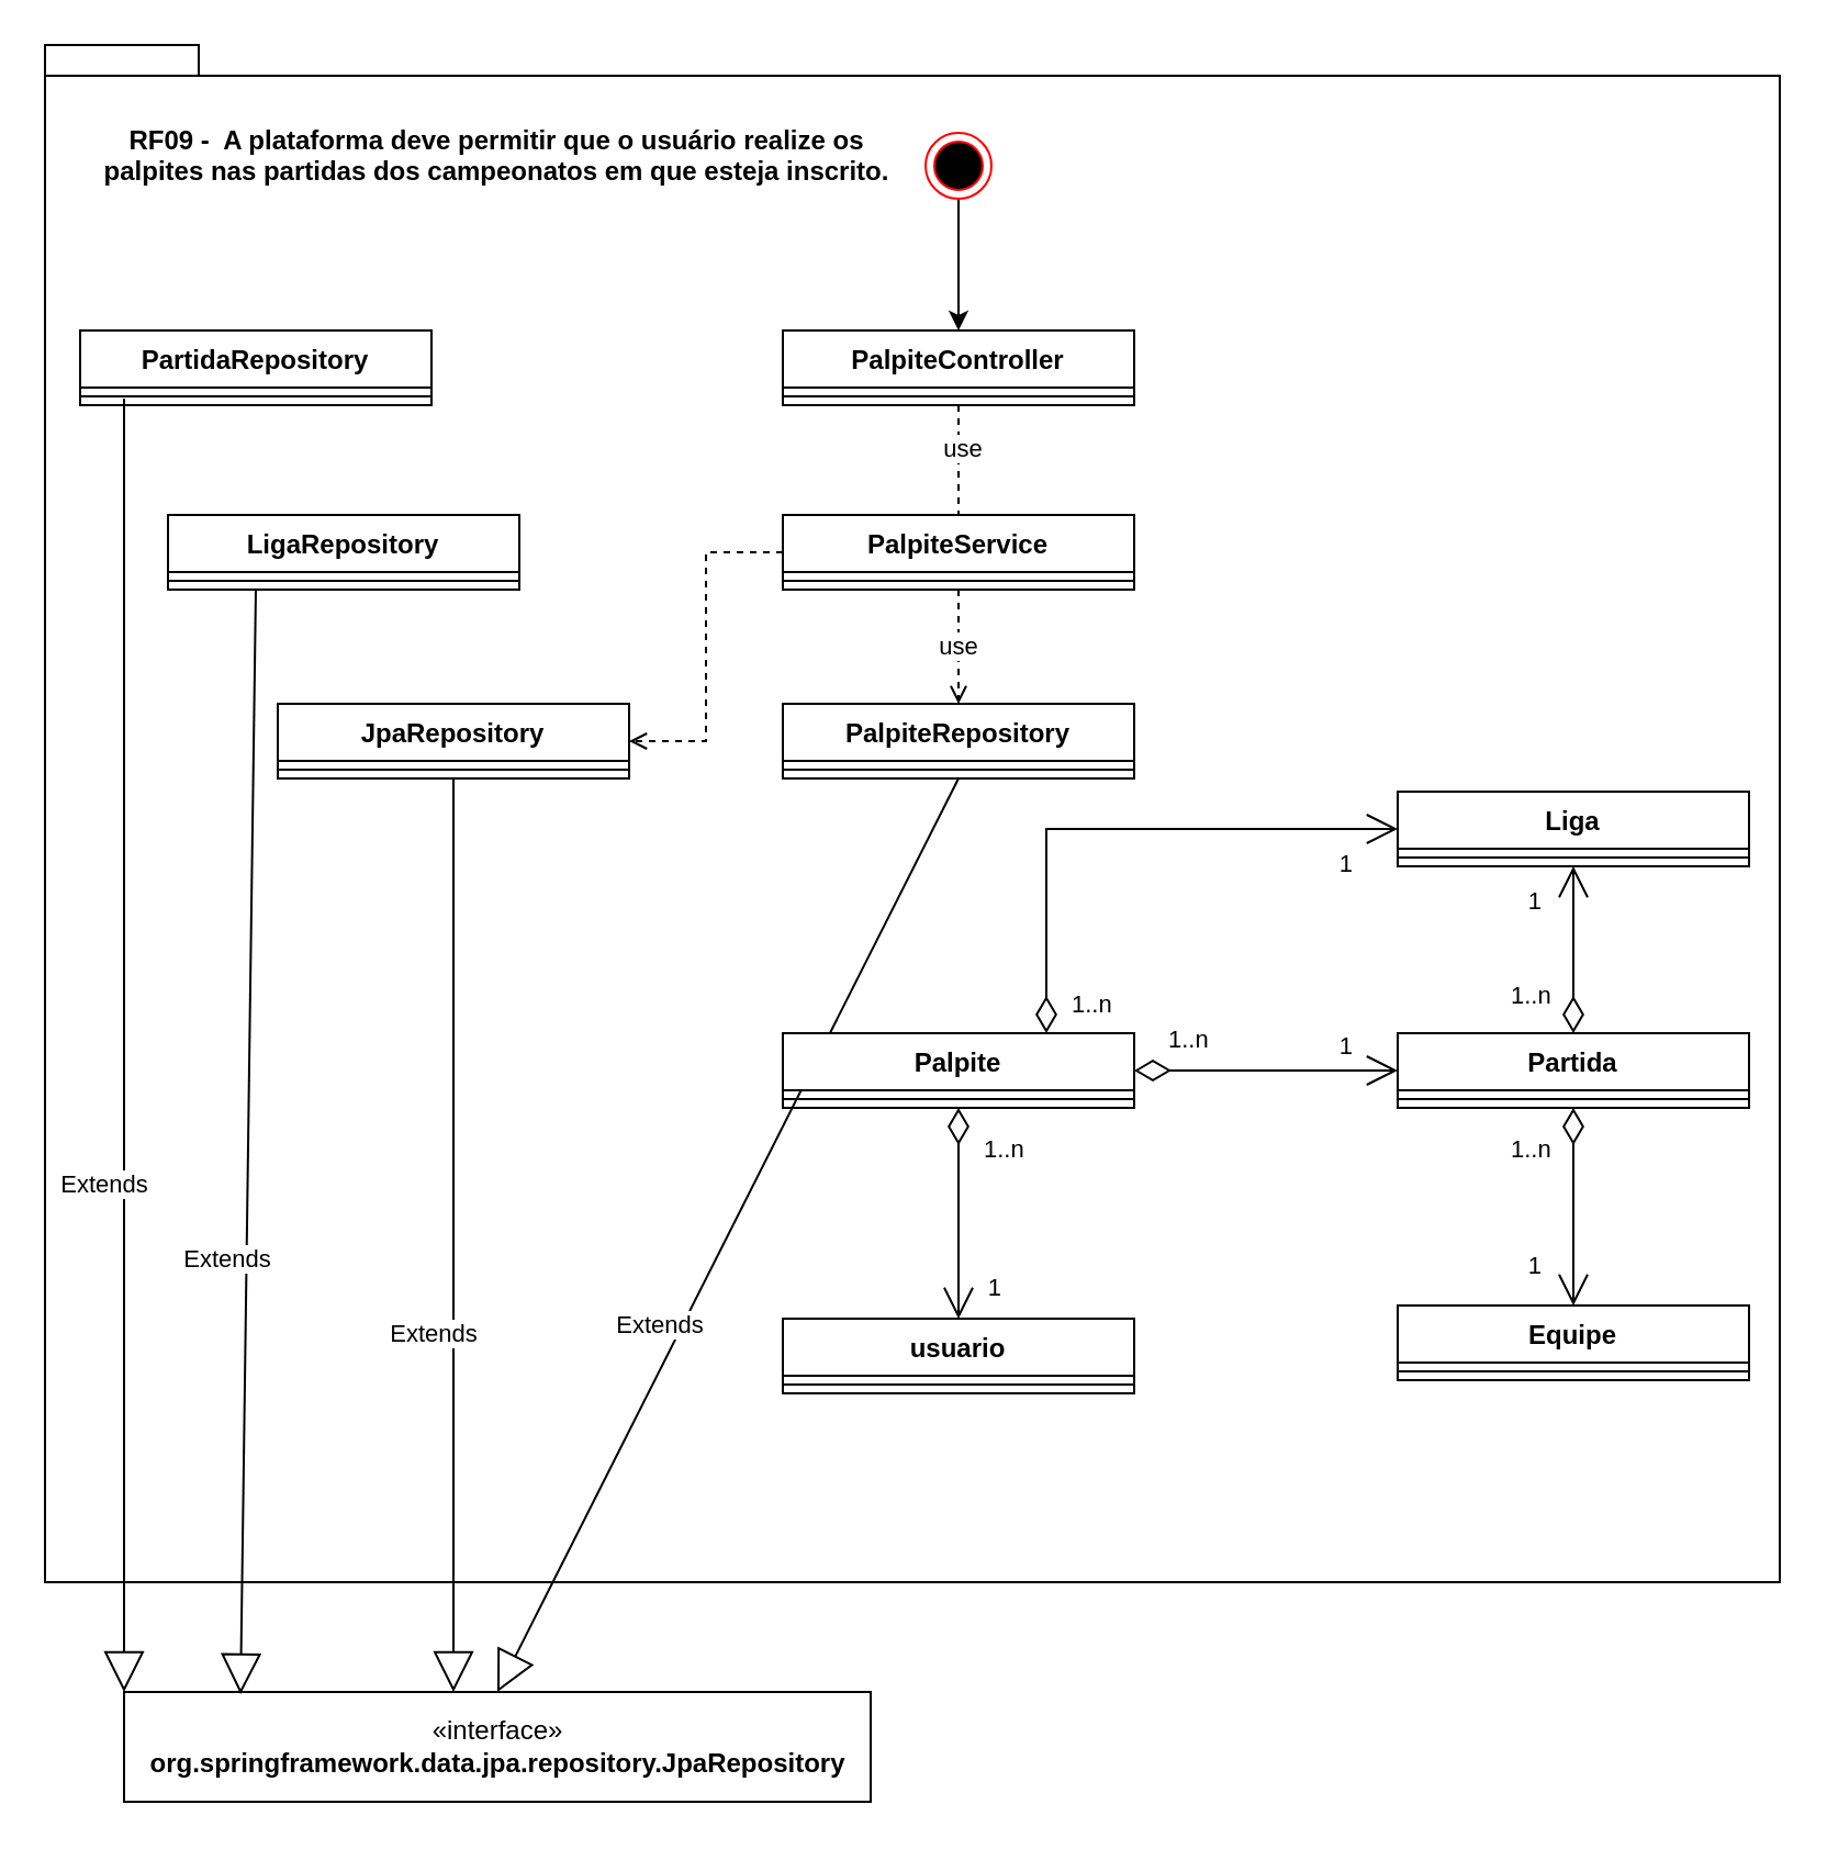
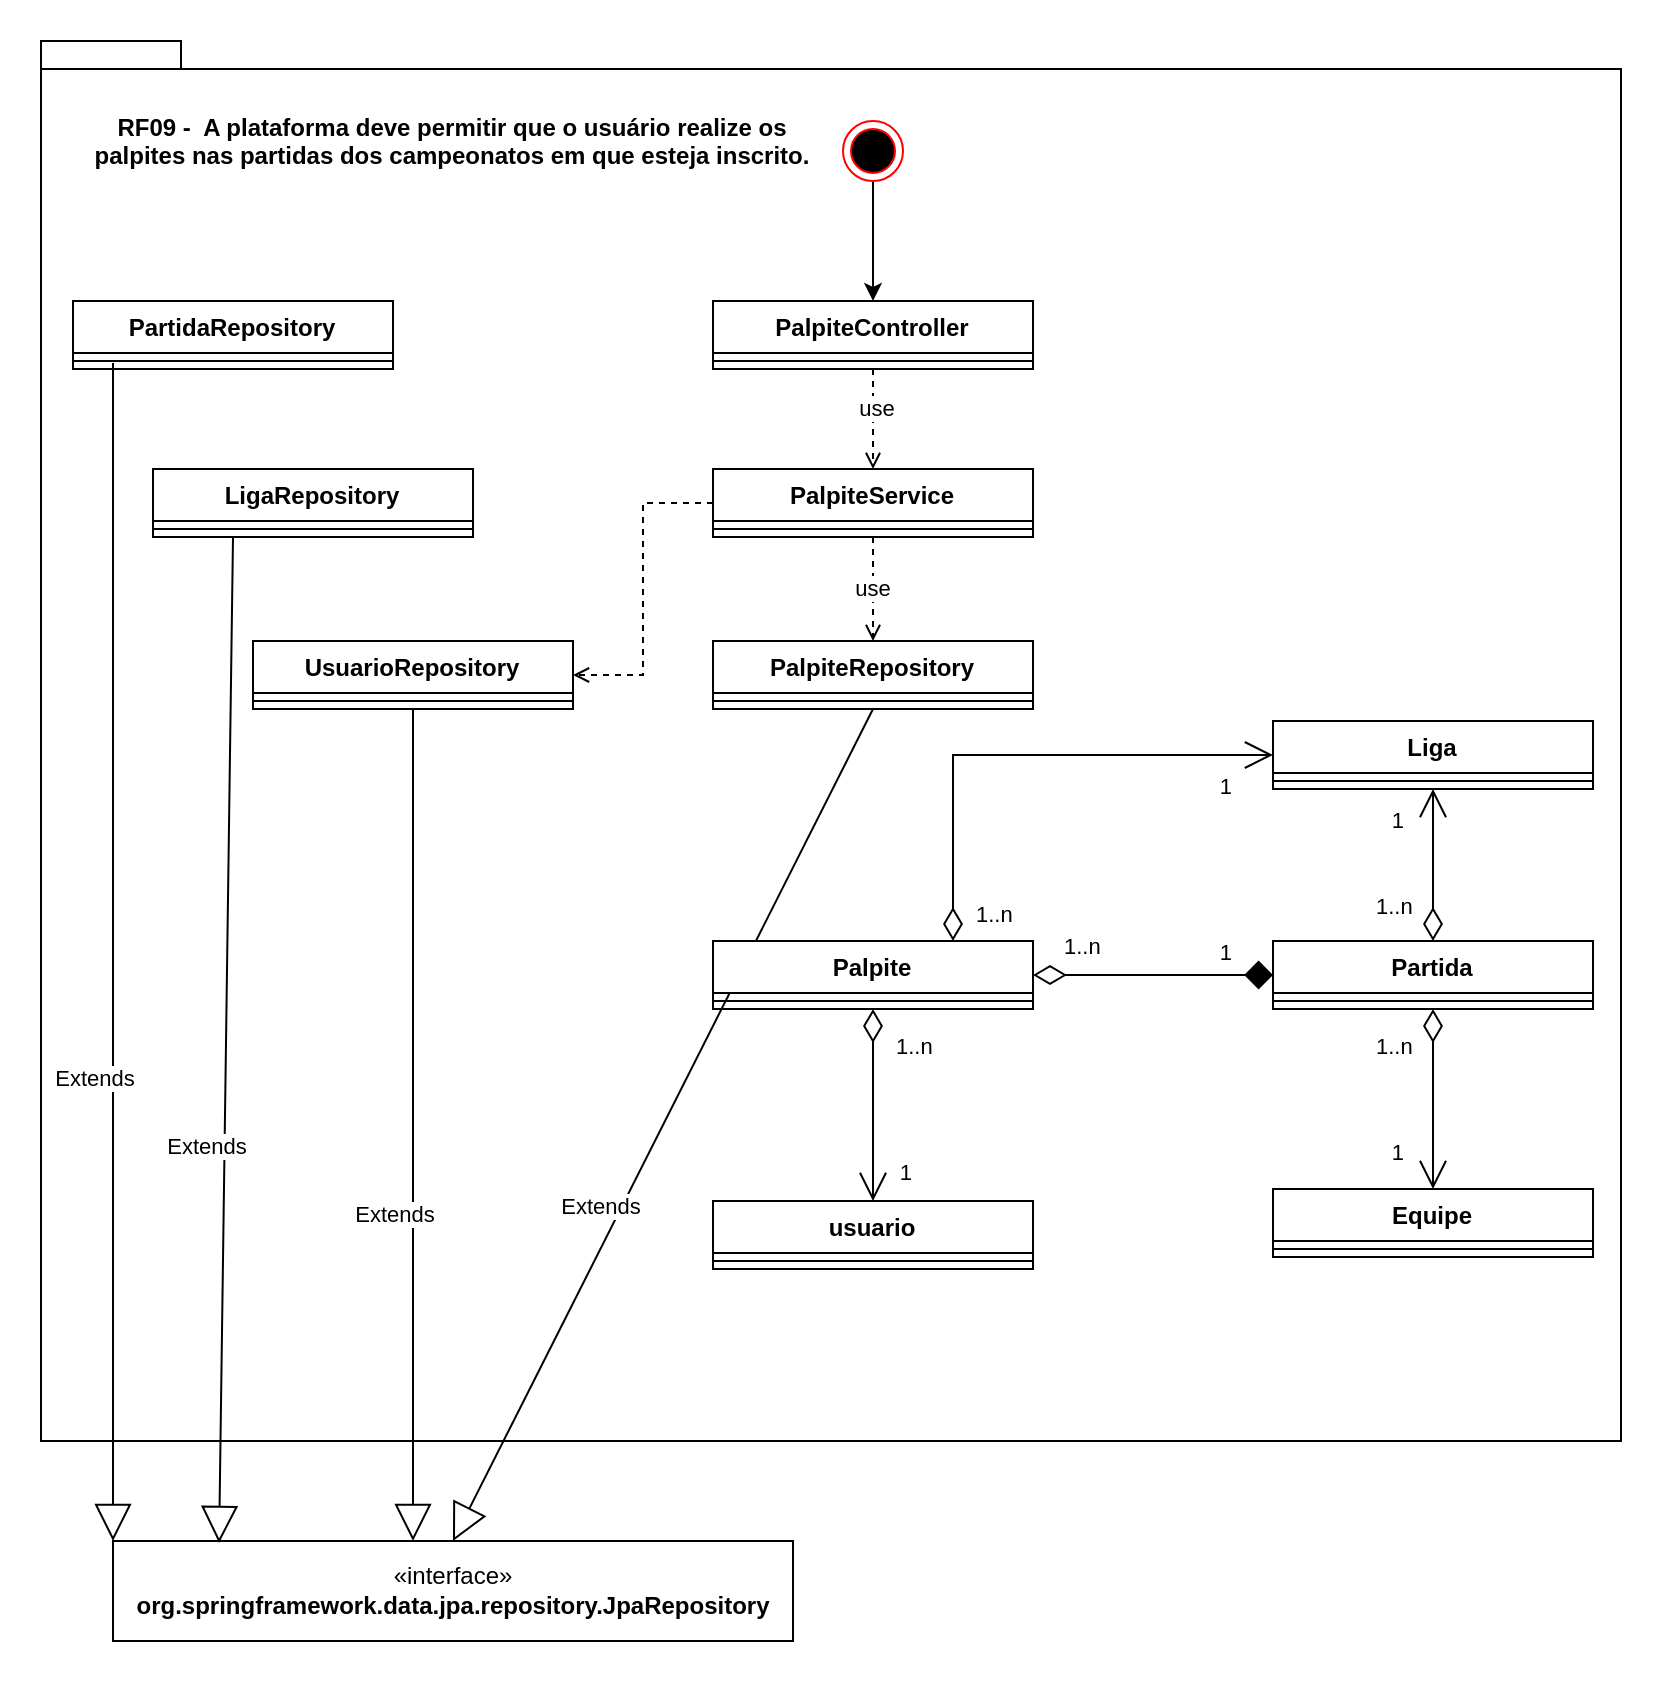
- <mxCell id="3" style="edgeStyle=orthogonalEdgeStyle;rounded=0;orthogonalLoop=1;jettySize=auto;html=1;entryX=0.5;entryY=0;entryDx=0;entryDy=0;dashed=1;endArrow=none;endFill=0;" parent="1" source="5" target="8" edge="1"><mxGeometry relative="1" as="geometry" /></mxCell>
+ <mxCell id="3" style="edgeStyle=orthogonalEdgeStyle;rounded=0;orthogonalLoop=1;jettySize=auto;html=1;entryX=0.5;entryY=0;entryDx=0;entryDy=0;dashed=1;endArrow=open;endFill=0;" parent="1" source="5" target="8" edge="1"><mxGeometry relative="1" as="geometry" /></mxCell>
- <mxCell id="28" value="JpaRepository" style="swimlane;fontStyle=1;align=center;verticalAlign=top;childLayout=stackLayout;horizontal=1;startSize=26;horizontalStack=0;resizeParent=1;resizeParentMax=0;resizeLast=0;collapsible=1;marginBottom=0;" vertex="1" parent="1"><mxGeometry x="126" y="320" width="160" height="34" as="geometry" /></mxCell>
+ <mxCell id="28" value="UsuarioRepository" style="swimlane;fontStyle=1;align=center;verticalAlign=top;childLayout=stackLayout;horizontal=1;startSize=26;horizontalStack=0;resizeParent=1;resizeParentMax=0;resizeLast=0;collapsible=1;marginBottom=0;" vertex="1" parent="1"><mxGeometry x="126" y="320" width="160" height="34" as="geometry" /></mxCell>
- <mxCell id="20" value="" style="endArrow=open;html=1;endSize=12;startArrow=diamondThin;startSize=14;startFill=0;edgeStyle=orthogonalEdgeStyle;rounded=0;exitX=1;exitY=0.5;exitDx=0;exitDy=0;entryX=0;entryY=0.5;entryDx=0;entryDy=0;" parent="1" source="21" target="16" edge="1"><mxGeometry relative="1" as="geometry"><mxPoint x="766" y="600" as="sourcePoint" /><mxPoint x="636" y="600" as="targetPoint" /></mxGeometry></mxCell>
+ <mxCell id="20" value="" style="endArrow=diamond;html=1;endSize=12;startArrow=diamondThin;startSize=14;startFill=0;edgeStyle=orthogonalEdgeStyle;rounded=0;exitX=1;exitY=0.5;exitDx=0;exitDy=0;entryX=0;entryY=0.5;entryDx=0;entryDy=0;" parent="1" source="21" target="16" edge="1"><mxGeometry relative="1" as="geometry"><mxPoint x="766" y="600" as="sourcePoint" /><mxPoint x="636" y="600" as="targetPoint" /></mxGeometry></mxCell>
